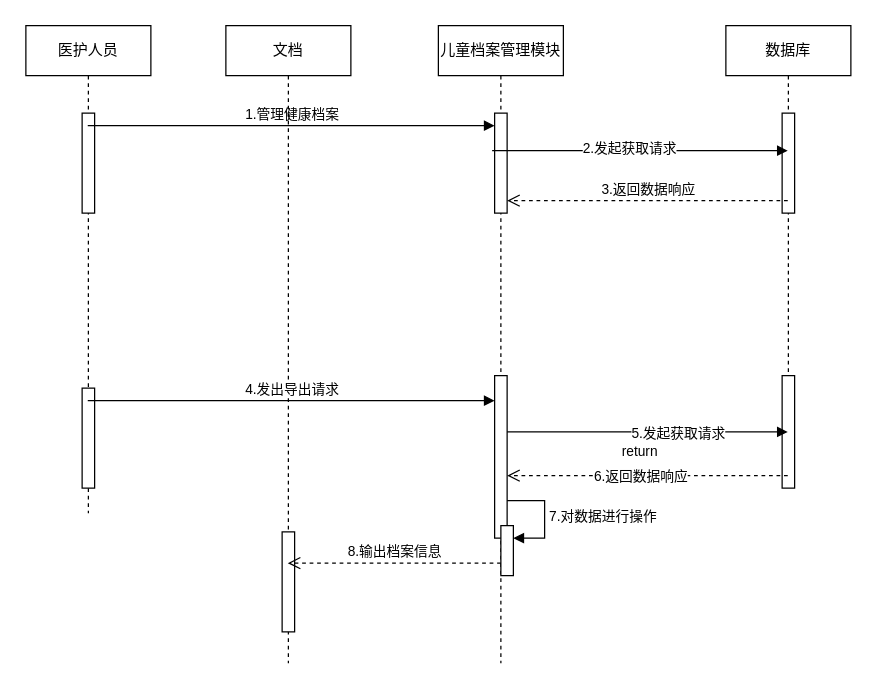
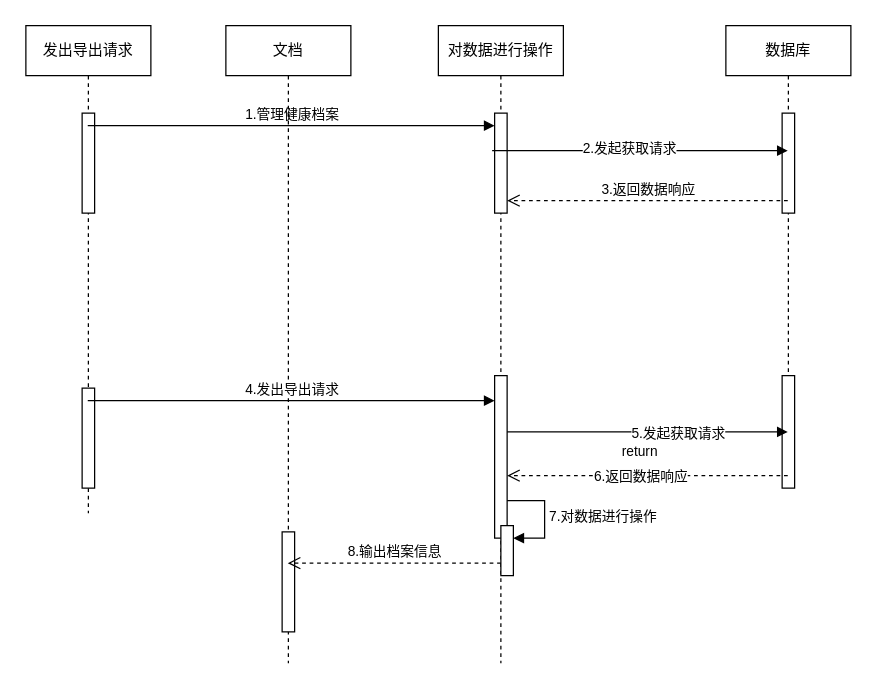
- <mxCell id="2" value="医护人员" style="shape=umlLifeline;perimeter=lifelinePerimeter;whiteSpace=wrap;html=1;container=1;dropTarget=0;collapsible=0;recursiveResize=0;outlineConnect=0;portConstraint=eastwest;newEdgeStyle={&quot;edgeStyle&quot;:&quot;elbowEdgeStyle&quot;,&quot;elbow&quot;:&quot;vertical&quot;,&quot;curved&quot;:0,&quot;rounded&quot;:0};" vertex="1" parent="1"><mxGeometry x="20" y="20" width="100" height="390" as="geometry" /></mxCell>
+ <mxCell id="2" value="发出导出请求" style="shape=umlLifeline;perimeter=lifelinePerimeter;whiteSpace=wrap;html=1;container=1;dropTarget=0;collapsible=0;recursiveResize=0;outlineConnect=0;portConstraint=eastwest;newEdgeStyle={&quot;edgeStyle&quot;:&quot;elbowEdgeStyle&quot;,&quot;elbow&quot;:&quot;vertical&quot;,&quot;curved&quot;:0,&quot;rounded&quot;:0};" vertex="1" parent="1"><mxGeometry x="20" y="20" width="100" height="390" as="geometry" /></mxCell>
- <mxCell id="5" value="儿童档案管理模块" style="shape=umlLifeline;perimeter=lifelinePerimeter;whiteSpace=wrap;html=1;container=1;dropTarget=0;collapsible=0;recursiveResize=0;outlineConnect=0;portConstraint=eastwest;newEdgeStyle={&quot;edgeStyle&quot;:&quot;elbowEdgeStyle&quot;,&quot;elbow&quot;:&quot;vertical&quot;,&quot;curved&quot;:0,&quot;rounded&quot;:0};" vertex="1" parent="1"><mxGeometry x="350" y="20" width="100" height="510" as="geometry" /></mxCell>
+ <mxCell id="5" value="对数据进行操作" style="shape=umlLifeline;perimeter=lifelinePerimeter;whiteSpace=wrap;html=1;container=1;dropTarget=0;collapsible=0;recursiveResize=0;outlineConnect=0;portConstraint=eastwest;newEdgeStyle={&quot;edgeStyle&quot;:&quot;elbowEdgeStyle&quot;,&quot;elbow&quot;:&quot;vertical&quot;,&quot;curved&quot;:0,&quot;rounded&quot;:0};" vertex="1" parent="1"><mxGeometry x="350" y="20" width="100" height="510" as="geometry" /></mxCell>
